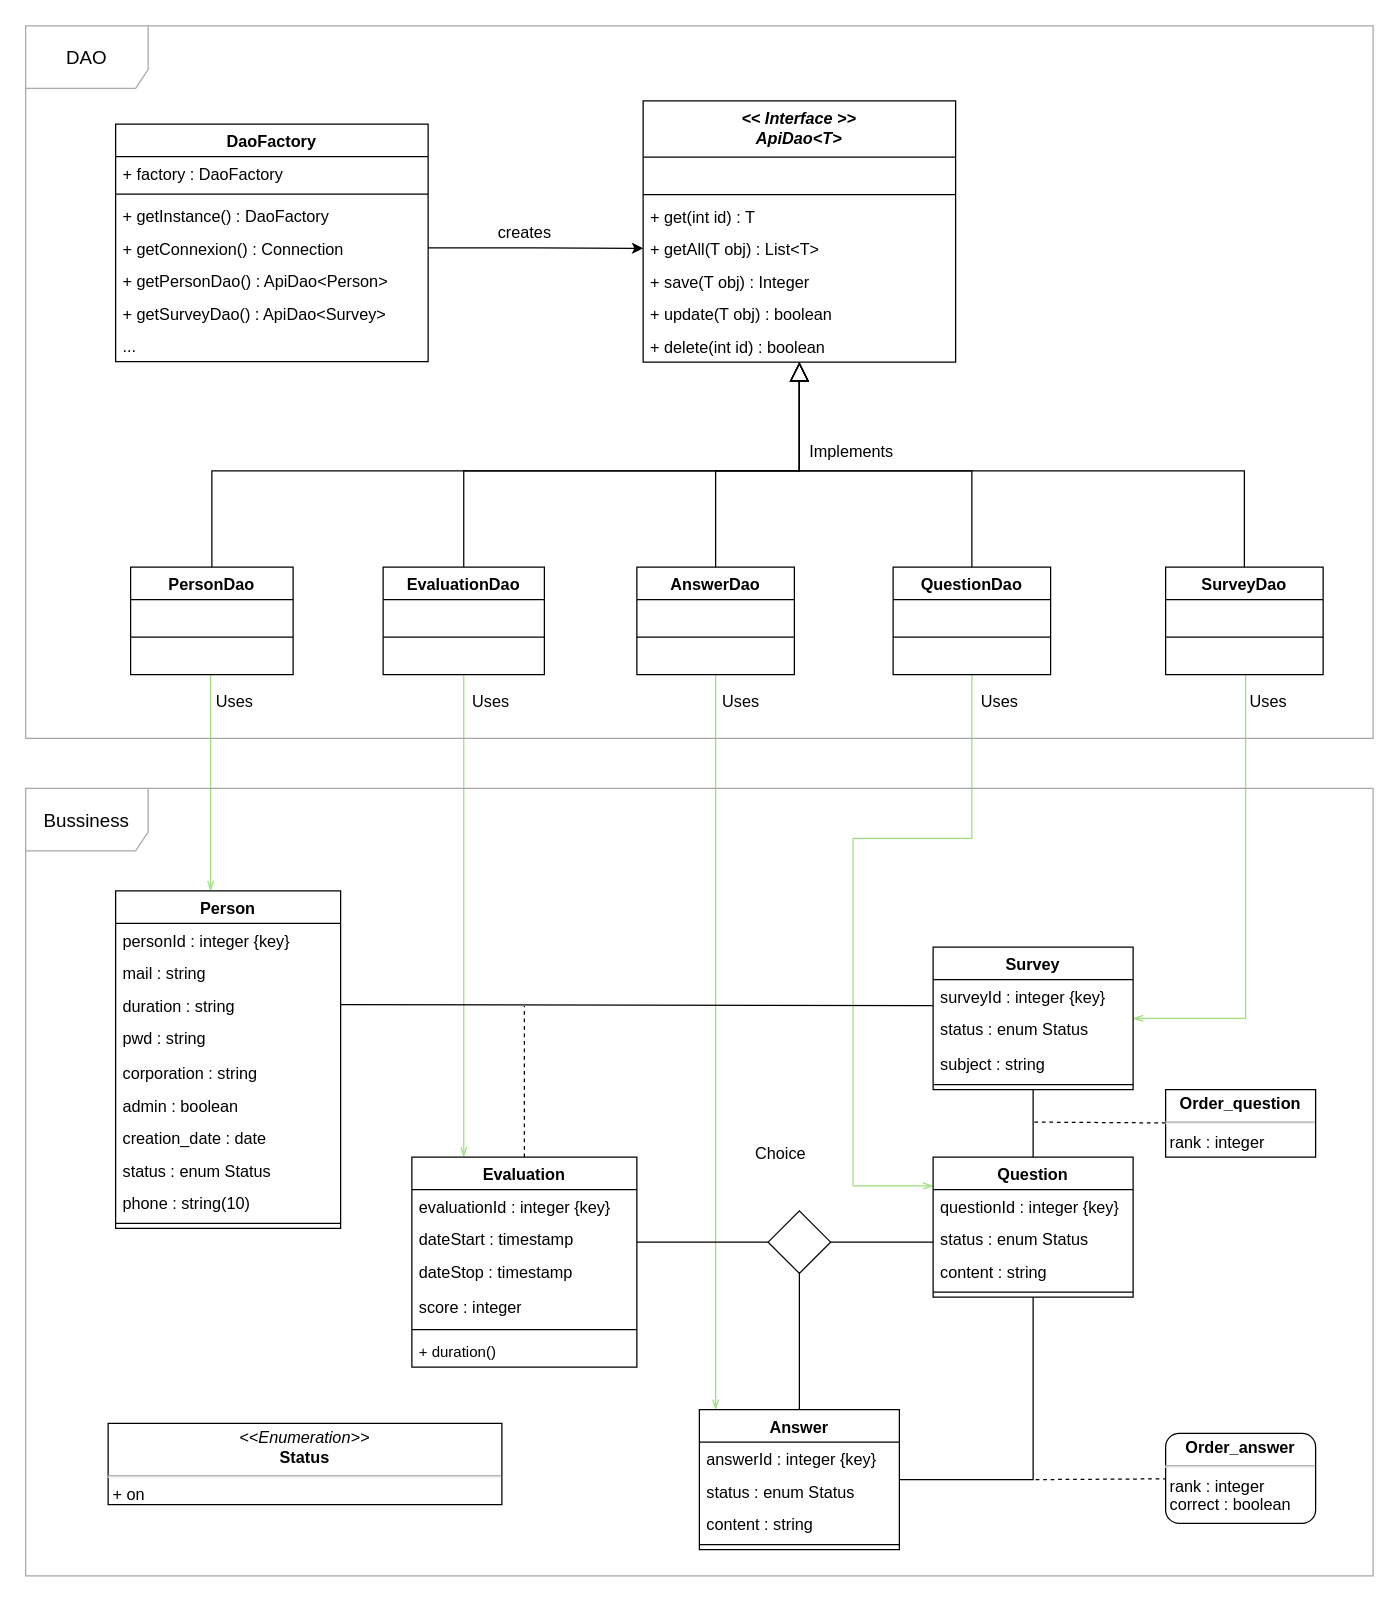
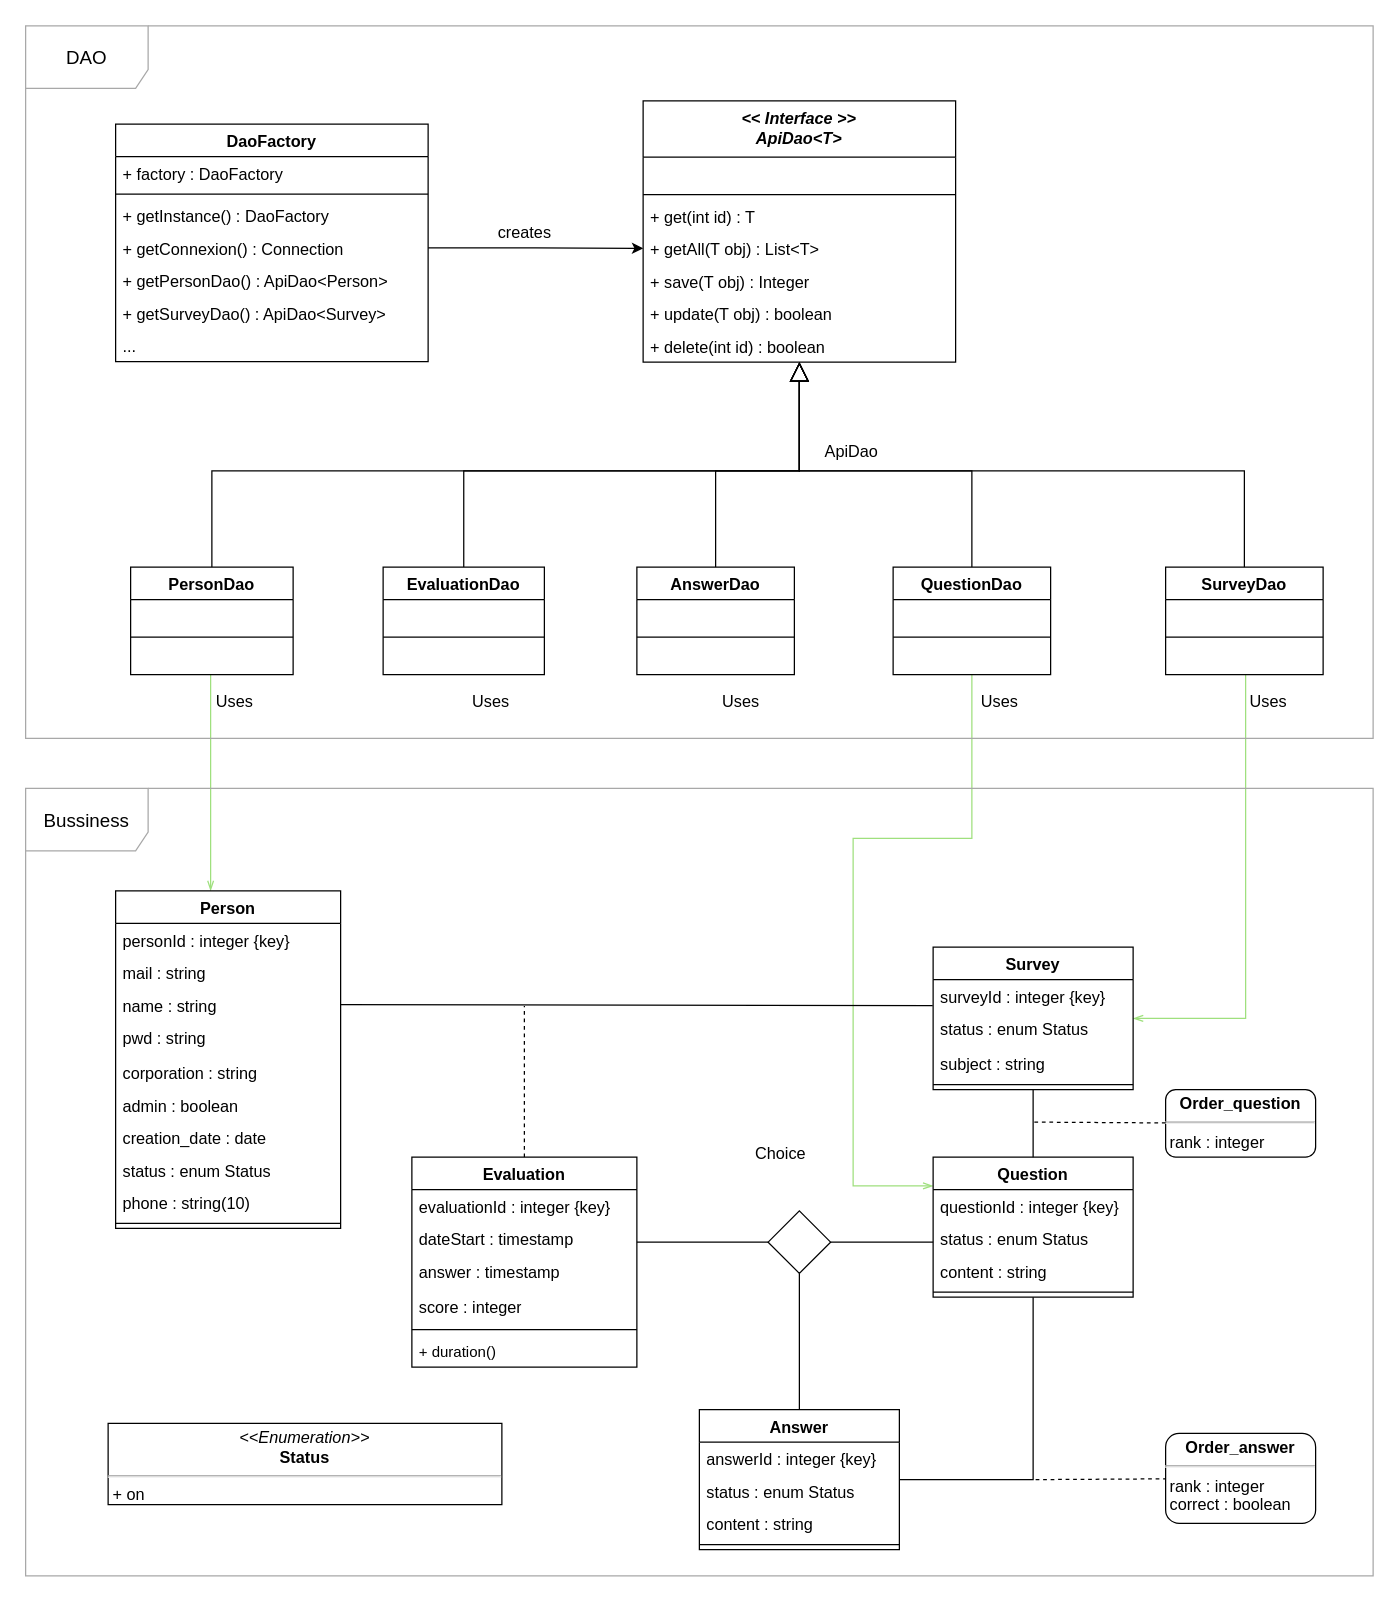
- <mxCell id="67" value="Implements" style="text;html=1;strokeColor=none;fillColor=none;align=center;verticalAlign=middle;whiteSpace=wrap;rounded=0;fontFamily=Helvetica;fontSize=13;" vertex="1" parent="1"><mxGeometry x="642" y="350" width="78" height="20" as="geometry" /></mxCell>
+ <mxCell id="67" value="ApiDao" style="text;html=1;strokeColor=none;fillColor=none;align=center;verticalAlign=middle;whiteSpace=wrap;rounded=0;fontFamily=Helvetica;fontSize=13;" vertex="1" parent="1"><mxGeometry x="642" y="350" width="78" height="20" as="geometry" /></mxCell>
- <mxCell id="4" style="edgeStyle=orthogonalEdgeStyle;rounded=0;orthogonalLoop=1;jettySize=auto;html=1;startArrow=none;startFill=0;endArrow=openThin;endFill=0;endSize=6;fontFamily=Helvetica;fontSize=13;strokeColor=#9FE07E;" edge="1" parent="1" source="48" target="93"><mxGeometry relative="1" as="geometry"><mxPoint x="371.667" y="932" as="targetPoint" /><Array as="points"><mxPoint x="370" y="830" /><mxPoint x="370" y="830" /></Array></mxGeometry></mxCell>
- <mxCell id="75" value="duration : string" style="text;html=1;strokeColor=none;fillColor=none;spacingLeft=4;spacingRight=4;whiteSpace=wrap;overflow=hidden;rotatable=0;points=[[0,0.5],[1,0.5]];portConstraint=eastwest;fontFamily=Helvetica;fontSize=13;" parent="72" vertex="1"><mxGeometry y="78" width="180" height="26" as="geometry" /></mxCell>
+ <mxCell id="75" value="name : string" style="text;html=1;strokeColor=none;fillColor=none;spacingLeft=4;spacingRight=4;whiteSpace=wrap;overflow=hidden;rotatable=0;points=[[0,0.5],[1,0.5]];portConstraint=eastwest;fontFamily=Helvetica;fontSize=13;" parent="72" vertex="1"><mxGeometry y="78" width="180" height="26" as="geometry" /></mxCell>
- <mxCell id="5" style="edgeStyle=orthogonalEdgeStyle;rounded=0;orthogonalLoop=1;jettySize=auto;html=1;startArrow=none;startFill=0;endArrow=openThin;endFill=0;endSize=6;fontFamily=Helvetica;fontSize=13;strokeColor=#9FE07E;" edge="1" parent="1" source="53" target="100"><mxGeometry relative="1" as="geometry"><mxPoint x="571.667" y="1124" as="targetPoint" /><Array as="points"><mxPoint x="572" y="970" /><mxPoint x="572" y="970" /></Array></mxGeometry></mxCell>
- <mxCell id="16" value="&lt;p style=&quot;margin: 4px 0px 0px; text-align: center; font-size: 13px;&quot;&gt;&lt;b style=&quot;font-size: 13px;&quot;&gt;Order_question&lt;/b&gt;&lt;/p&gt;&lt;hr style=&quot;font-size: 13px;&quot;&gt;&amp;nbsp;rank : integer&lt;br style=&quot;font-size: 13px;&quot;&gt;&lt;br style=&quot;font-size: 13px;&quot;&gt;&lt;hr style=&quot;font-size: 13px;&quot;&gt;" style="verticalAlign=top;align=left;overflow=fill;fontSize=13;fontFamily=Helvetica;html=1;strokeColor=#000000;" parent="1" vertex="1"><mxGeometry x="932" y="871" width="120" height="54" as="geometry" /></mxCell>
+ <mxCell id="16" value="&lt;p style=&quot;margin: 4px 0px 0px; text-align: center; font-size: 13px;&quot;&gt;&lt;b style=&quot;font-size: 13px;&quot;&gt;Order_question&lt;/b&gt;&lt;/p&gt;&lt;hr style=&quot;font-size: 13px;&quot;&gt;&amp;nbsp;rank : integer&lt;br style=&quot;font-size: 13px;&quot;&gt;&lt;br style=&quot;font-size: 13px;&quot;&gt;&lt;hr style=&quot;font-size: 13px;&quot;&gt;" style="verticalAlign=top;align=left;overflow=fill;fontSize=13;fontFamily=Helvetica;html=1;strokeColor=#000000;rounded=1;" parent="1" vertex="1"><mxGeometry x="932" y="871" width="120" height="54" as="geometry" /></mxCell>
- <mxCell id="96" value="dateStop : timestamp" style="text;html=1;strokeColor=none;fillColor=none;spacingLeft=4;spacingRight=4;whiteSpace=wrap;overflow=hidden;rotatable=0;points=[[0,0.5],[1,0.5]];portConstraint=eastwest;fontFamily=Helvetica;fontSize=13;" vertex="1" parent="93"><mxGeometry y="78" width="180" height="28" as="geometry" /></mxCell>
+ <mxCell id="96" value="answer : timestamp" style="text;html=1;strokeColor=none;fillColor=none;spacingLeft=4;spacingRight=4;whiteSpace=wrap;overflow=hidden;rotatable=0;points=[[0,0.5],[1,0.5]];portConstraint=eastwest;fontFamily=Helvetica;fontSize=13;" vertex="1" parent="93"><mxGeometry y="78" width="180" height="28" as="geometry" /></mxCell>
